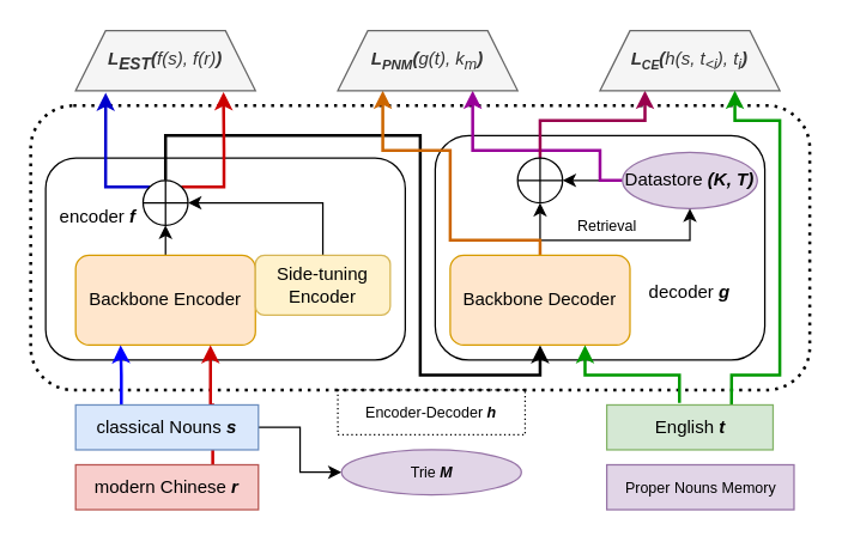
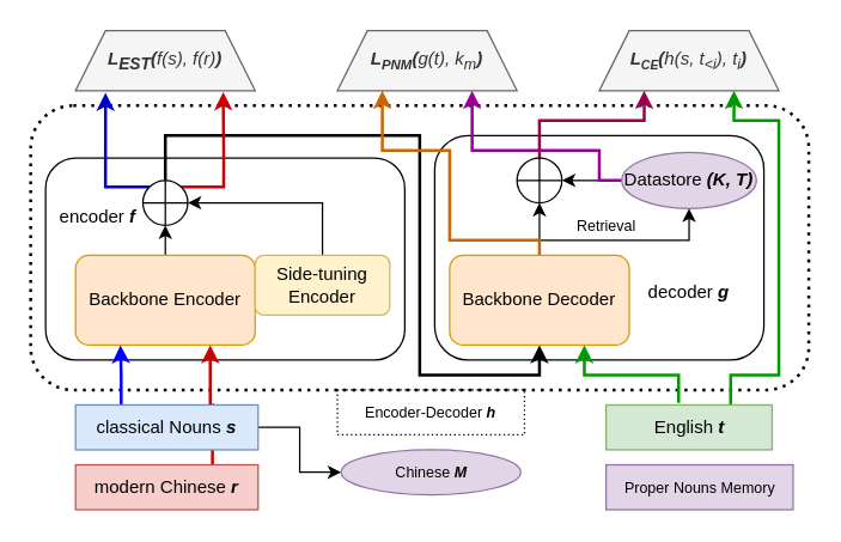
- <mxCell id="37" value="Trie &lt;b&gt;&lt;i&gt;M&lt;/i&gt;&lt;/b&gt;" style="ellipse;whiteSpace=wrap;html=1;fontSize=10;strokeWidth=1;fillColor=#e1d5e7;strokeColor=#9673a6;" vertex="1" parent="1"><mxGeometry x="227.5" y="300" width="120" height="30" as="geometry" /></mxCell>
+ <mxCell id="37" value="Chinese &lt;b&gt;&lt;i&gt;M&lt;/i&gt;&lt;/b&gt;" style="ellipse;whiteSpace=wrap;html=1;fontSize=10;strokeWidth=1;fillColor=#e1d5e7;strokeColor=#9673a6;" vertex="1" parent="1"><mxGeometry x="227.5" y="300" width="120" height="30" as="geometry" /></mxCell>
